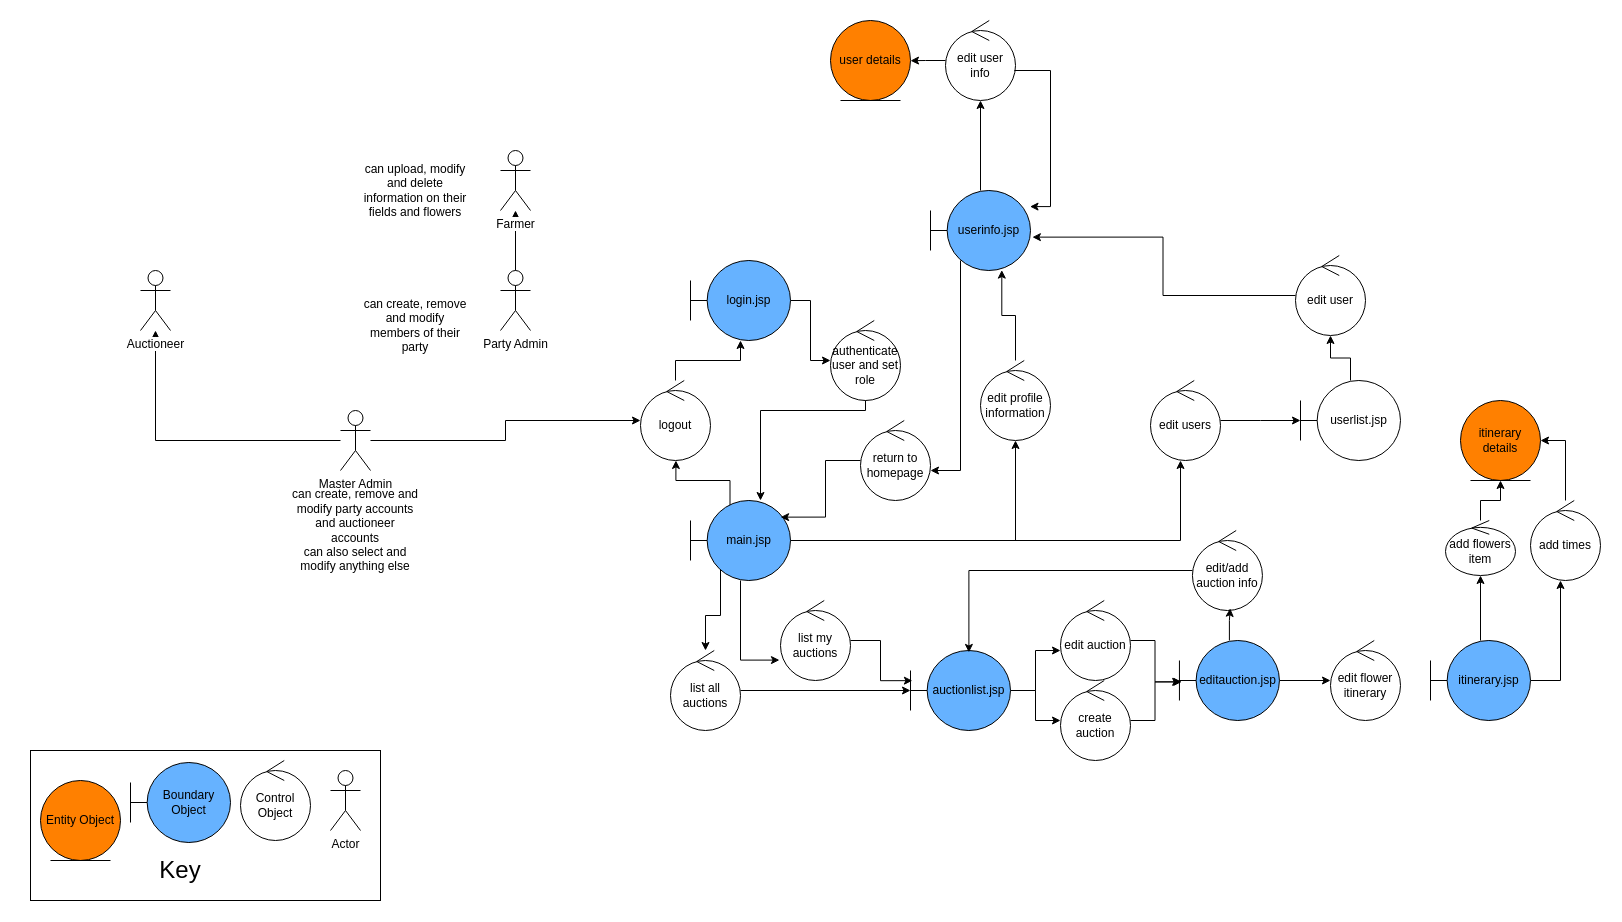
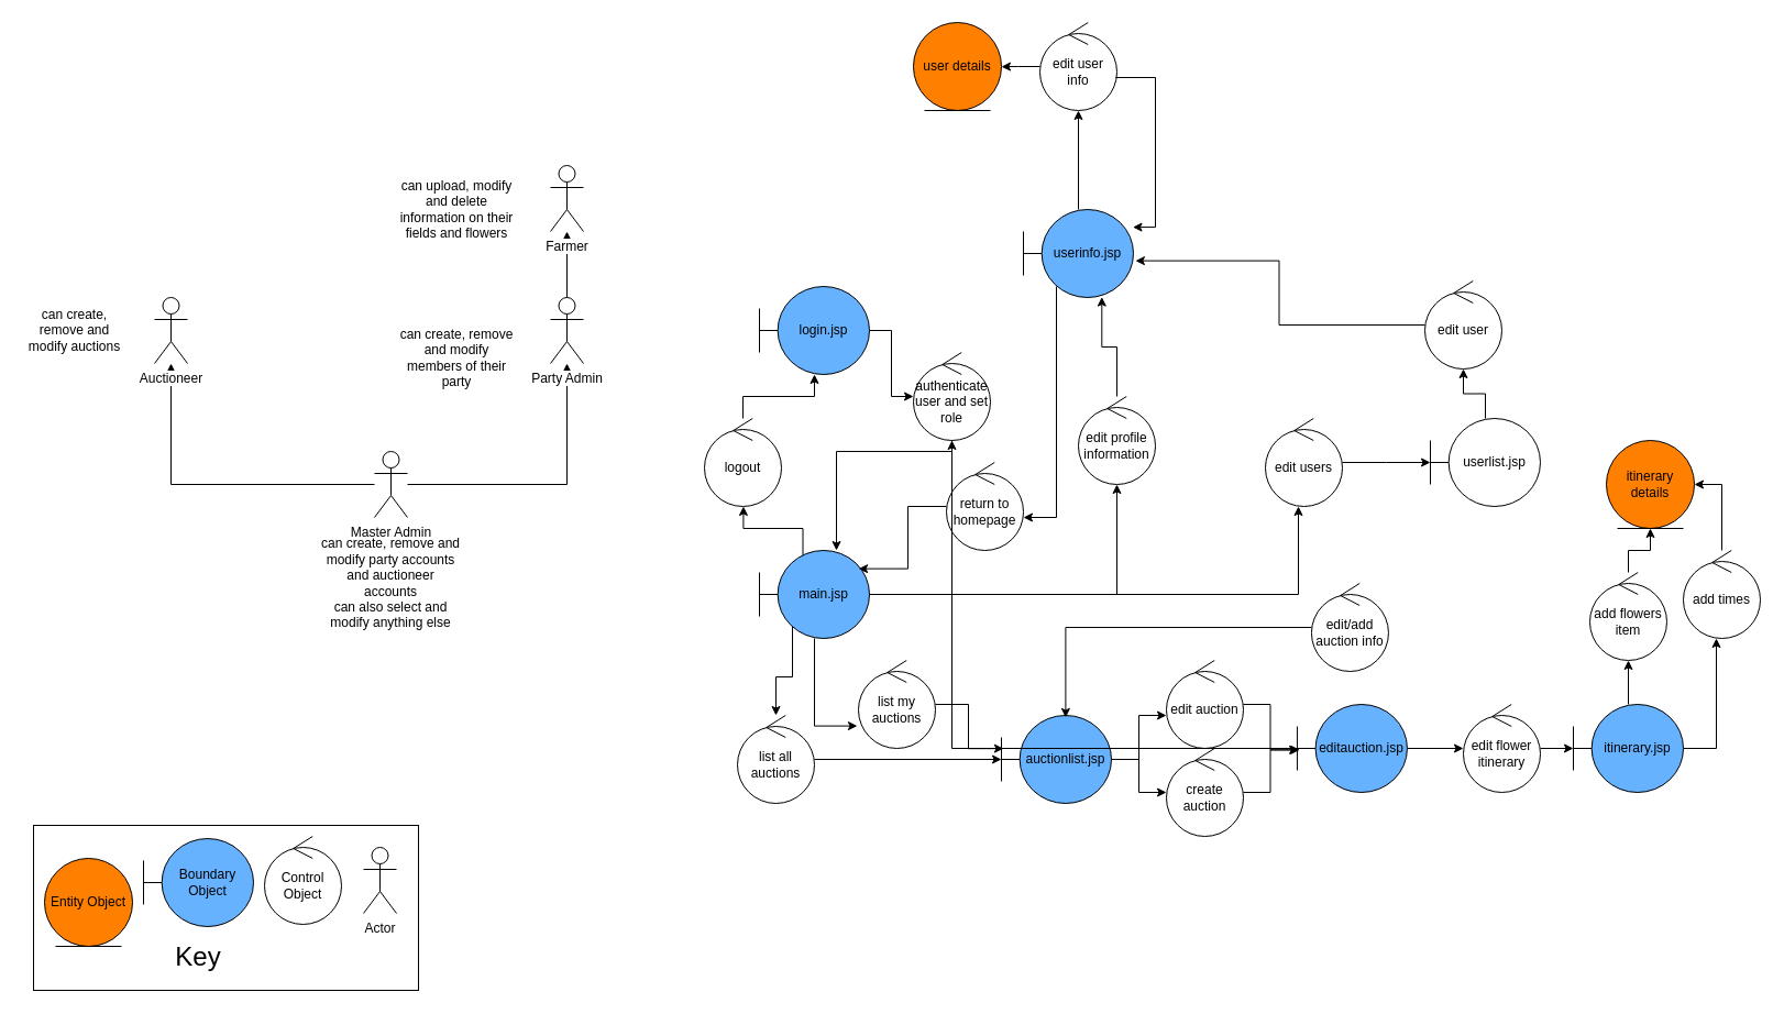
+ <mxCell id="10" value="can create, remove and modify auctions" style="text;html=1;strokeColor=none;fillColor=none;align=center;verticalAlign=middle;whiteSpace=wrap;rounded=0;" vertex="1" parent="1"><mxGeometry x="20" y="280" width="95" height="40" as="geometry" /></mxCell>
- <mxCell id="4" value="" style="edgeStyle=orthogonalEdgeStyle;rounded=0;orthogonalLoop=1;jettySize=auto;html=1;" edge="1" parent="1" source="5" target="37"><mxGeometry relative="1" as="geometry" /></mxCell>
+ <mxCell id="4" value="" style="edgeStyle=orthogonalEdgeStyle;rounded=0;orthogonalLoop=1;jettySize=auto;html=1;" edge="1" parent="1" source="5" target="7"><mxGeometry relative="1" as="geometry" /></mxCell>
- <mxCell id="64" value="add flowers item" style="ellipse;shape=umlControl;whiteSpace=wrap;html=1;fillColor=none;" vertex="1" parent="1"><mxGeometry x="1445" y="520" width="70" height="55" as="geometry" /></mxCell>
+ <mxCell id="64" value="add flowers item" style="ellipse;shape=umlControl;whiteSpace=wrap;html=1;fillColor=none;" vertex="1" parent="1"><mxGeometry x="1445" y="520" width="70" height="80" as="geometry" /></mxCell>
- <mxCell id="53" style="edgeStyle=orthogonalEdgeStyle;rounded=0;orthogonalLoop=1;jettySize=auto;html=1;entryX=0.539;entryY=0.973;entryDx=0;entryDy=0;entryPerimeter=0;" edge="1" parent="1" source="55" target="57"><mxGeometry relative="1" as="geometry" /></mxCell>
+ <mxCell id="53" style="edgeStyle=orthogonalEdgeStyle;rounded=0;orthogonalLoop=1;jettySize=auto;html=1;" edge="1" parent="1" source="55" target="23"><mxGeometry relative="1" as="geometry" /></mxCell>
+ <mxCell id="58" value="" style="edgeStyle=orthogonalEdgeStyle;rounded=0;orthogonalLoop=1;jettySize=auto;html=1;" edge="1" parent="1" source="59" target="62"><mxGeometry relative="1" as="geometry" /></mxCell>
